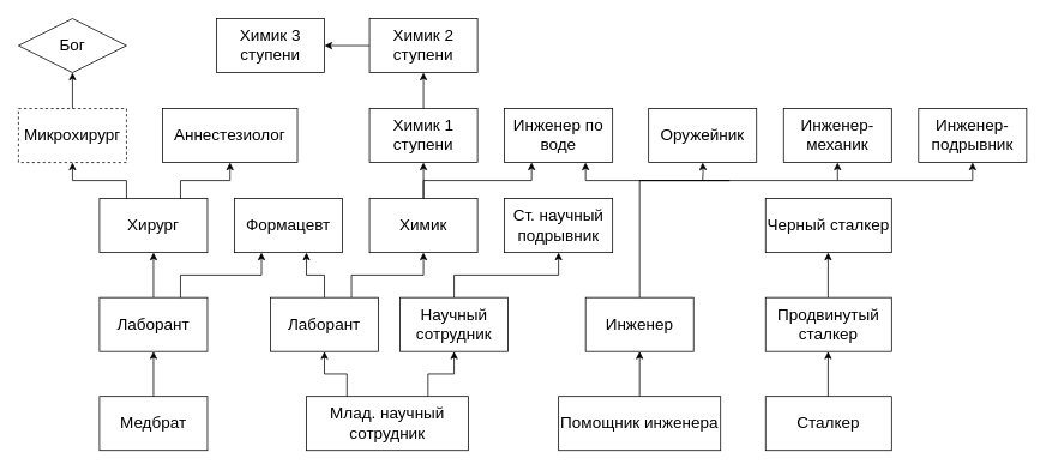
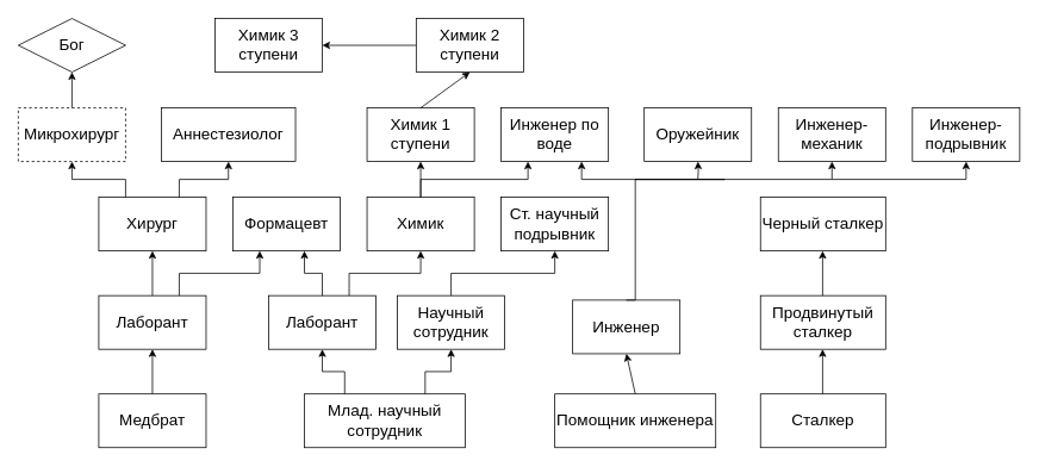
- <mxCell id="37" value="&lt;font style=&quot;font-size: 18px&quot;&gt;Химик 2 ступени&lt;/font&gt;" style="rounded=0;whiteSpace=wrap;html=1;" parent="1" vertex="1"><mxGeometry x="410" y="20" width="120" height="60" as="geometry" /></mxCell>
+ <mxCell id="37" value="&lt;font style=&quot;font-size: 18px&quot;&gt;Химик 2 ступени&lt;/font&gt;" style="rounded=0;whiteSpace=wrap;html=1;" parent="1" vertex="1"><mxGeometry x="465" y="20" width="120" height="60" as="geometry" /></mxCell>
- <mxCell id="9" value="&lt;font style=&quot;font-size: 18px&quot;&gt;Инженер&lt;/font&gt;" style="rounded=0;whiteSpace=wrap;html=1;" parent="1" vertex="1"><mxGeometry x="650" y="330" width="120" height="60" as="geometry" /></mxCell>
+ <mxCell id="9" value="&lt;font style=&quot;font-size: 18px&quot;&gt;Инженер&lt;/font&gt;" style="rounded=0;whiteSpace=wrap;html=1;" parent="1" vertex="1"><mxGeometry x="640" y="335" width="120" height="60" as="geometry" /></mxCell>
